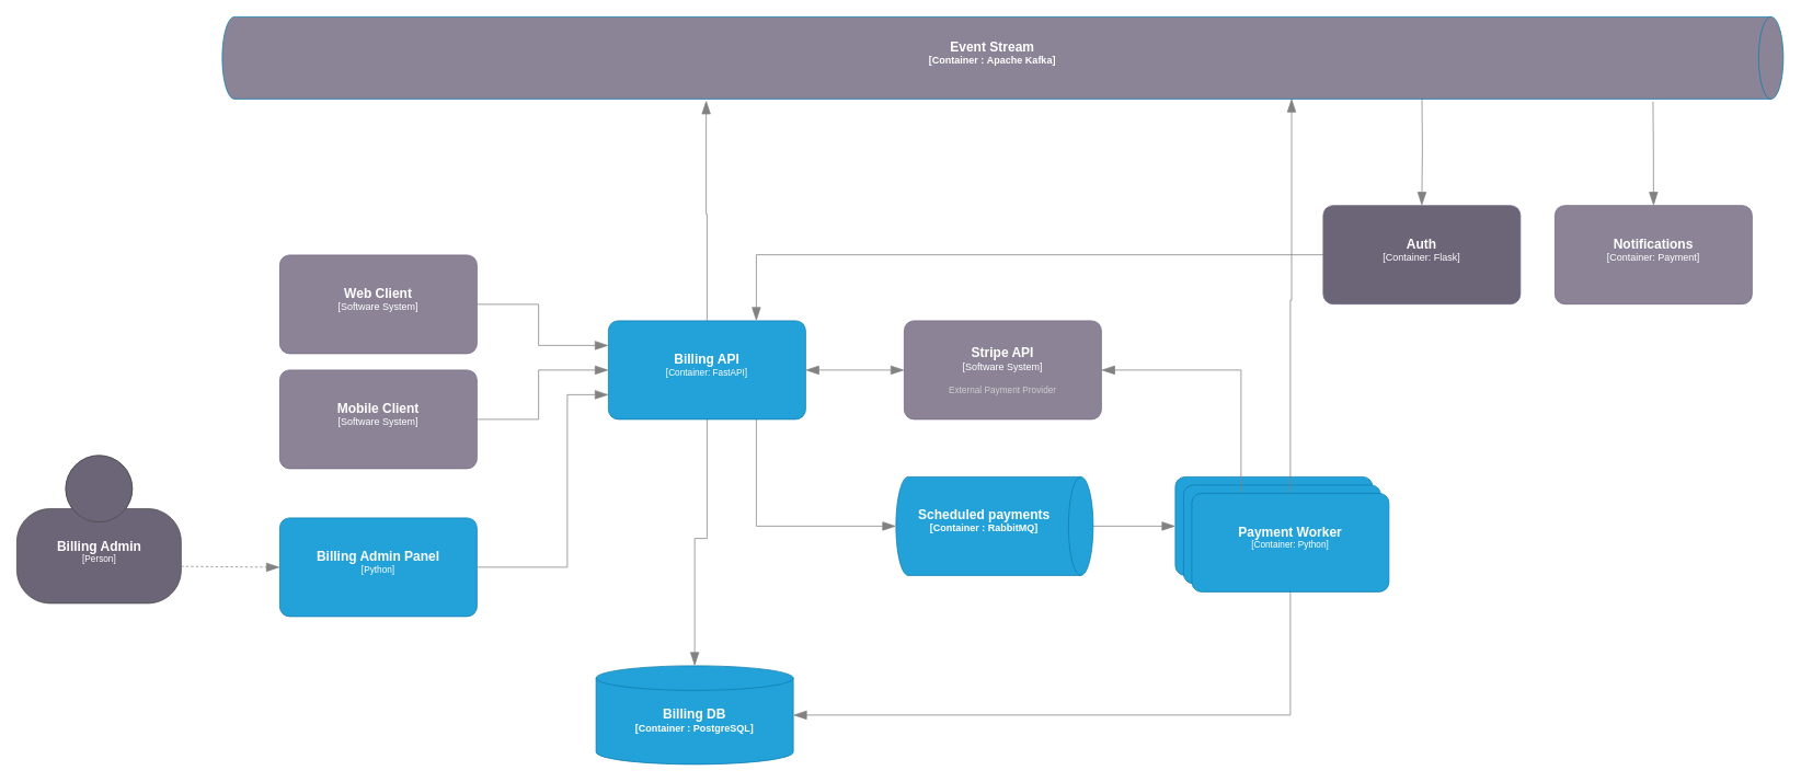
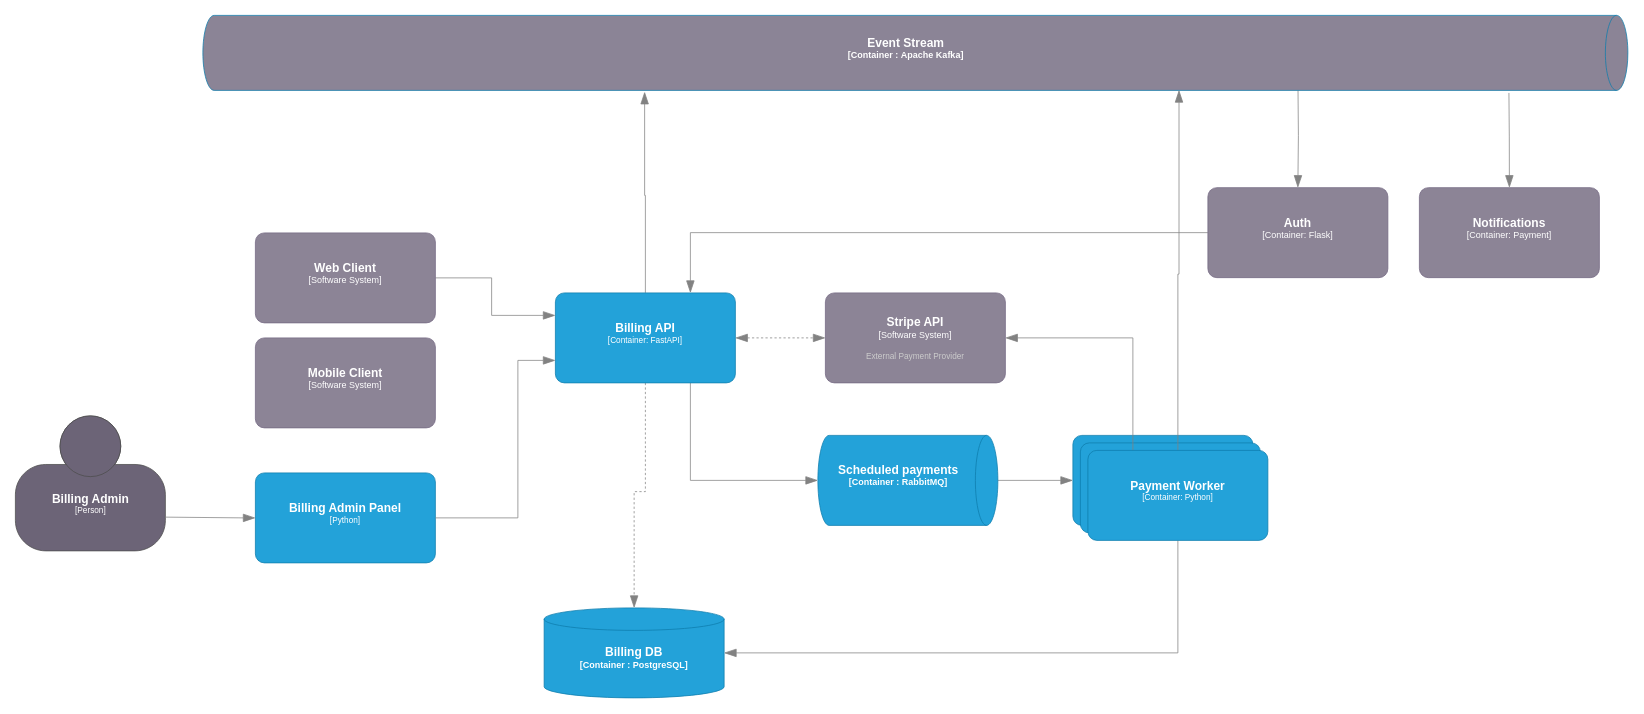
- <mxCell id="6" value="&lt;font style=&quot;font-size: 16px&quot;&gt;&lt;b&gt;Auth&lt;/b&gt;&lt;/font&gt;&lt;div&gt;[Container: Flask]&lt;/div&gt;&lt;br&gt;&lt;div&gt;&lt;font style=&quot;font-size: 11px&quot;&gt;&lt;font color=&quot;#E6E6E6&quot;&gt;&lt;/font&gt;&lt;/div&gt;" style="rounded=1;whiteSpace=wrap;html=1;fontSize=12;labelBackgroundColor=none;fillColor=#6c6477;fontColor=#ffffff;align=center;arcSize=10;strokeColor=#736782;metaEdit=1;resizable=0;points=[[0.25,0,0],[0.5,0,0],[0.75,0,0],[1,0.25,0],[1,0.5,0],[1,0.75,0],[0.75,1,0],[0.5,1,0],[0.25,1,0],[0,0.75,0],[0,0.5,0],[0,0.25,0]];shadow=0;" parent="1" vertex="1"><mxGeometry x="1610" y="249.7" width="240" height="120" as="geometry" /></mxCell>
+ <mxCell id="6" value="&lt;font style=&quot;font-size: 16px&quot;&gt;&lt;b&gt;Auth&lt;/b&gt;&lt;/font&gt;&lt;div&gt;[Container: Flask]&lt;/div&gt;&lt;br&gt;&lt;div&gt;&lt;font style=&quot;font-size: 11px&quot;&gt;&lt;font color=&quot;#E6E6E6&quot;&gt;&lt;/font&gt;&lt;/div&gt;" style="rounded=1;whiteSpace=wrap;html=1;fontSize=12;labelBackgroundColor=none;fillColor=#8C8496;fontColor=#ffffff;align=center;arcSize=10;strokeColor=#736782;metaEdit=1;resizable=0;points=[[0.25,0,0],[0.5,0,0],[0.75,0,0],[1,0.25,0],[1,0.5,0],[1,0.75,0],[0.75,1,0],[0.5,1,0],[0.25,1,0],[0,0.75,0],[0,0.5,0],[0,0.25,0]];shadow=0;" parent="1" vertex="1"><mxGeometry x="1610" y="249.7" width="240" height="120" as="geometry" /></mxCell>
- <mxCell id="9" style="edgeStyle=orthogonalEdgeStyle;rounded=0;orthogonalLoop=1;jettySize=auto;html=1;exitX=1;exitY=0.5;exitDx=0;exitDy=0;exitPerimeter=0;entryX=0;entryY=0.5;entryDx=0;entryDy=0;entryPerimeter=0;endSize=14;endArrow=blockThin;fontSize=10;strokeColor=#828282;fontColor=#404040;strokeWidth=1;endFill=1;startSize=14;startArrow=blockThin;startFill=1;" parent="1" source="12" target="22" edge="1"><mxGeometry relative="1" as="geometry" /></mxCell>
+ <mxCell id="9" style="edgeStyle=orthogonalEdgeStyle;rounded=0;orthogonalLoop=1;jettySize=auto;html=1;exitX=1;exitY=0.5;exitDx=0;exitDy=0;exitPerimeter=0;entryX=0;entryY=0.5;entryDx=0;entryDy=0;entryPerimeter=0;endSize=14;endArrow=blockThin;fontSize=10;strokeColor=#828282;fontColor=#404040;strokeWidth=1;endFill=1;startSize=14;startArrow=blockThin;startFill=1;dashed=1;" parent="1" source="12" target="22" edge="1"><mxGeometry relative="1" as="geometry" /></mxCell>
- <mxCell id="20" style="edgeStyle=orthogonalEdgeStyle;rounded=0;orthogonalLoop=1;jettySize=auto;html=1;exitX=1;exitY=0.5;exitDx=0;exitDy=0;exitPerimeter=0;entryX=0;entryY=0.5;entryDx=0;entryDy=0;entryPerimeter=0;endSize=14;endArrow=blockThin;fontSize=10;strokeColor=#828282;fontColor=#404040;strokeWidth=1;endFill=1;startSize=14;" parent="1" source="21" target="12" edge="1"><mxGeometry relative="1" as="geometry" /></mxCell>
- <mxCell id="10" style="edgeStyle=orthogonalEdgeStyle;rounded=0;orthogonalLoop=1;jettySize=auto;html=1;exitX=0.5;exitY=1;exitDx=0;exitDy=0;exitPerimeter=0;entryX=0.5;entryY=0;entryDx=0;entryDy=0;entryPerimeter=0;endArrow=blockThin;fontSize=10;strokeColor=#828282;fontColor=#404040;strokeWidth=1;endFill=1;endSize=14;startSize=14;" edge="1" parent="1" source="12" target="15"><mxGeometry relative="1" as="geometry" /></mxCell>
+ <mxCell id="10" style="edgeStyle=orthogonalEdgeStyle;rounded=0;orthogonalLoop=1;jettySize=auto;html=1;exitX=0.5;exitY=1;exitDx=0;exitDy=0;exitPerimeter=0;entryX=0.5;entryY=0;entryDx=0;entryDy=0;entryPerimeter=0;endArrow=blockThin;fontSize=10;strokeColor=#828282;fontColor=#404040;strokeWidth=1;endFill=1;endSize=14;startSize=14;dashed=1;" edge="1" parent="1" source="12" target="15"><mxGeometry relative="1" as="geometry" /></mxCell>
- <mxCell id="17" value="" style="endArrow=blockThin;html=1;fontSize=10;fontColor=#404040;strokeWidth=1;endFill=1;strokeColor=#828282;elbow=vertical;metaEdit=1;endSize=14;startSize=14;jumpStyle=arc;jumpSize=16;rounded=0;edgeStyle=orthogonalEdgeStyle;exitX=1;exitY=0.75;exitDx=0;exitDy=0;exitPerimeter=0;entryX=0;entryY=0.5;entryDx=0;entryDy=0;entryPerimeter=0;dashed=1;" parent="1" source="16" target="7" edge="1"><mxGeometry width="240" relative="1" as="geometry"><mxPoint x="620" y="470" as="sourcePoint" /><mxPoint x="730" y="600" as="targetPoint" /></mxGeometry></mxCell>
+ <mxCell id="17" value="" style="endArrow=blockThin;html=1;fontSize=10;fontColor=#404040;strokeWidth=1;endFill=1;strokeColor=#828282;elbow=vertical;metaEdit=1;endSize=14;startSize=14;jumpStyle=arc;jumpSize=16;rounded=0;edgeStyle=orthogonalEdgeStyle;exitX=1;exitY=0.75;exitDx=0;exitDy=0;exitPerimeter=0;entryX=0;entryY=0.5;entryDx=0;entryDy=0;entryPerimeter=0;" parent="1" source="16" target="7" edge="1"><mxGeometry width="240" relative="1" as="geometry"><mxPoint x="620" y="470" as="sourcePoint" /><mxPoint x="730" y="600" as="targetPoint" /></mxGeometry></mxCell>
